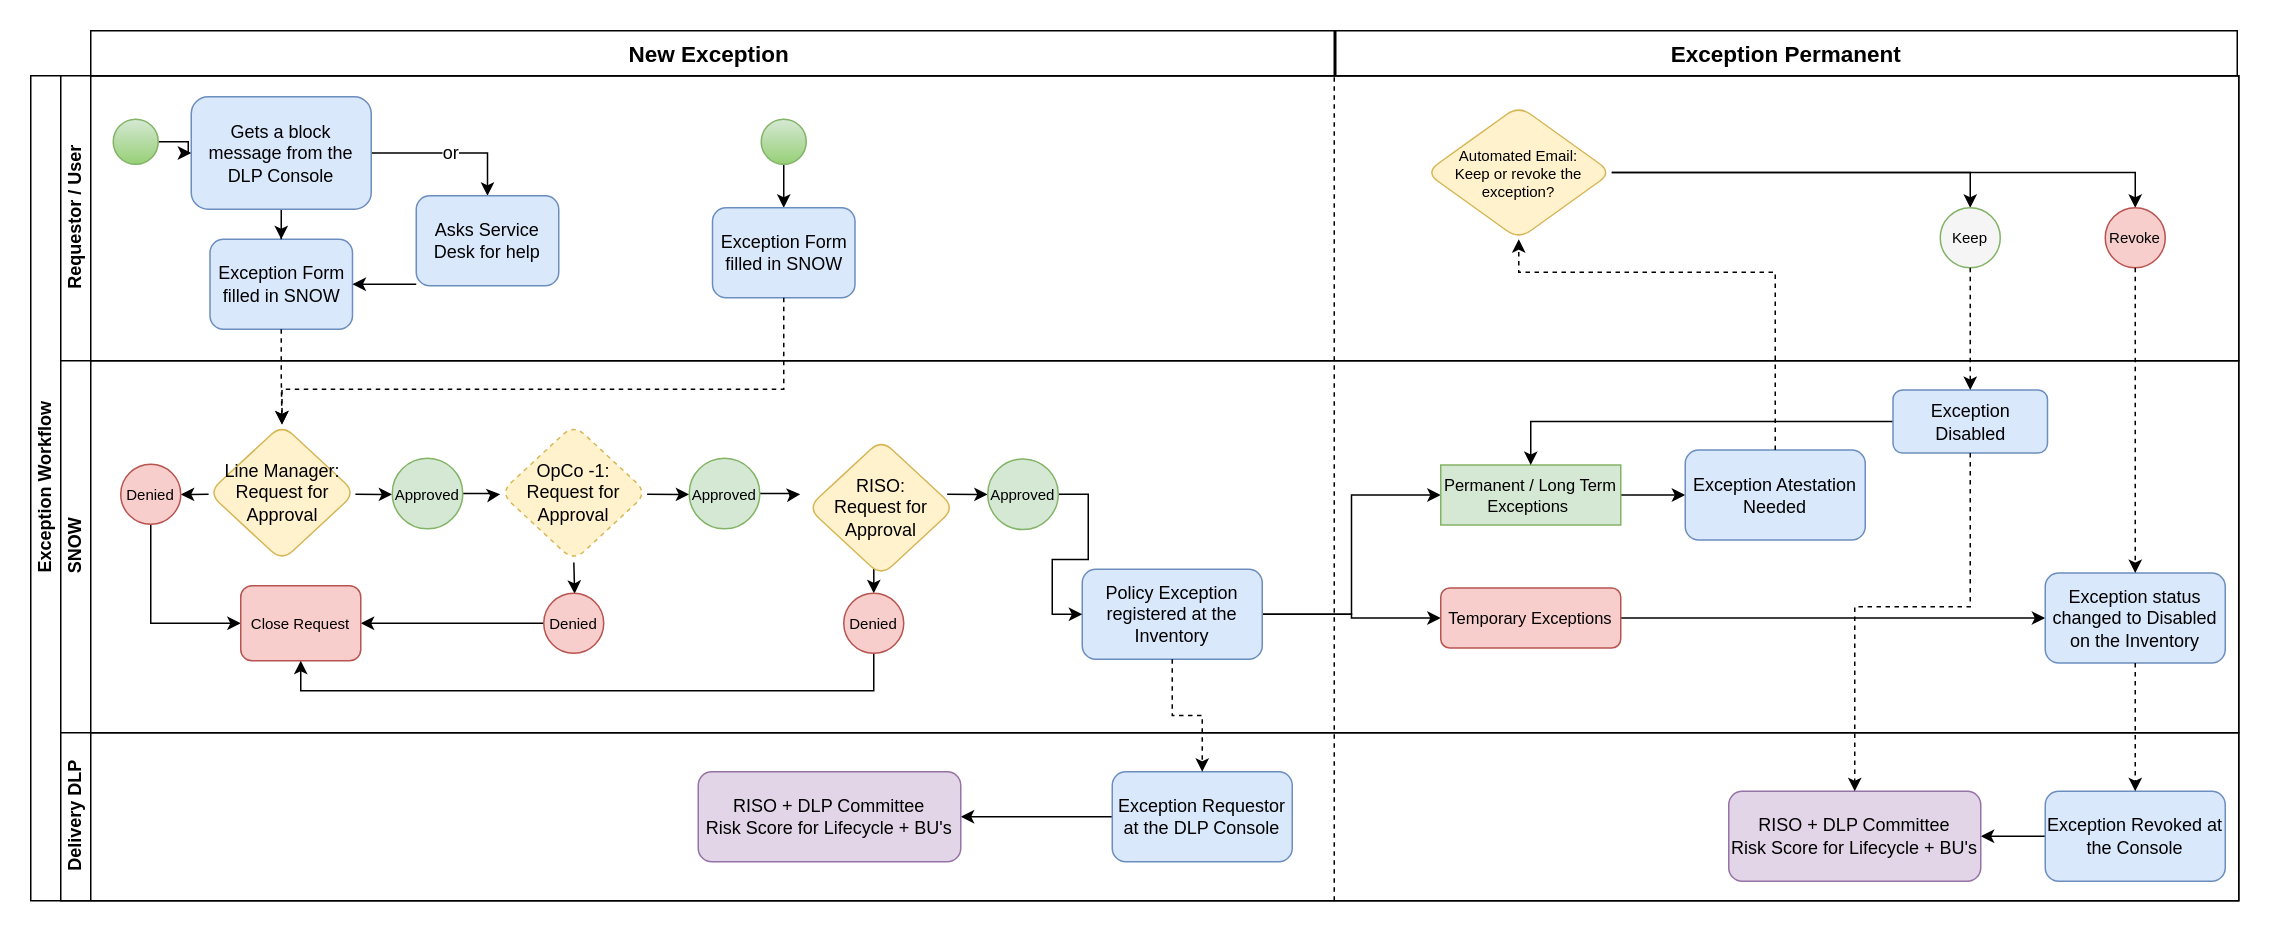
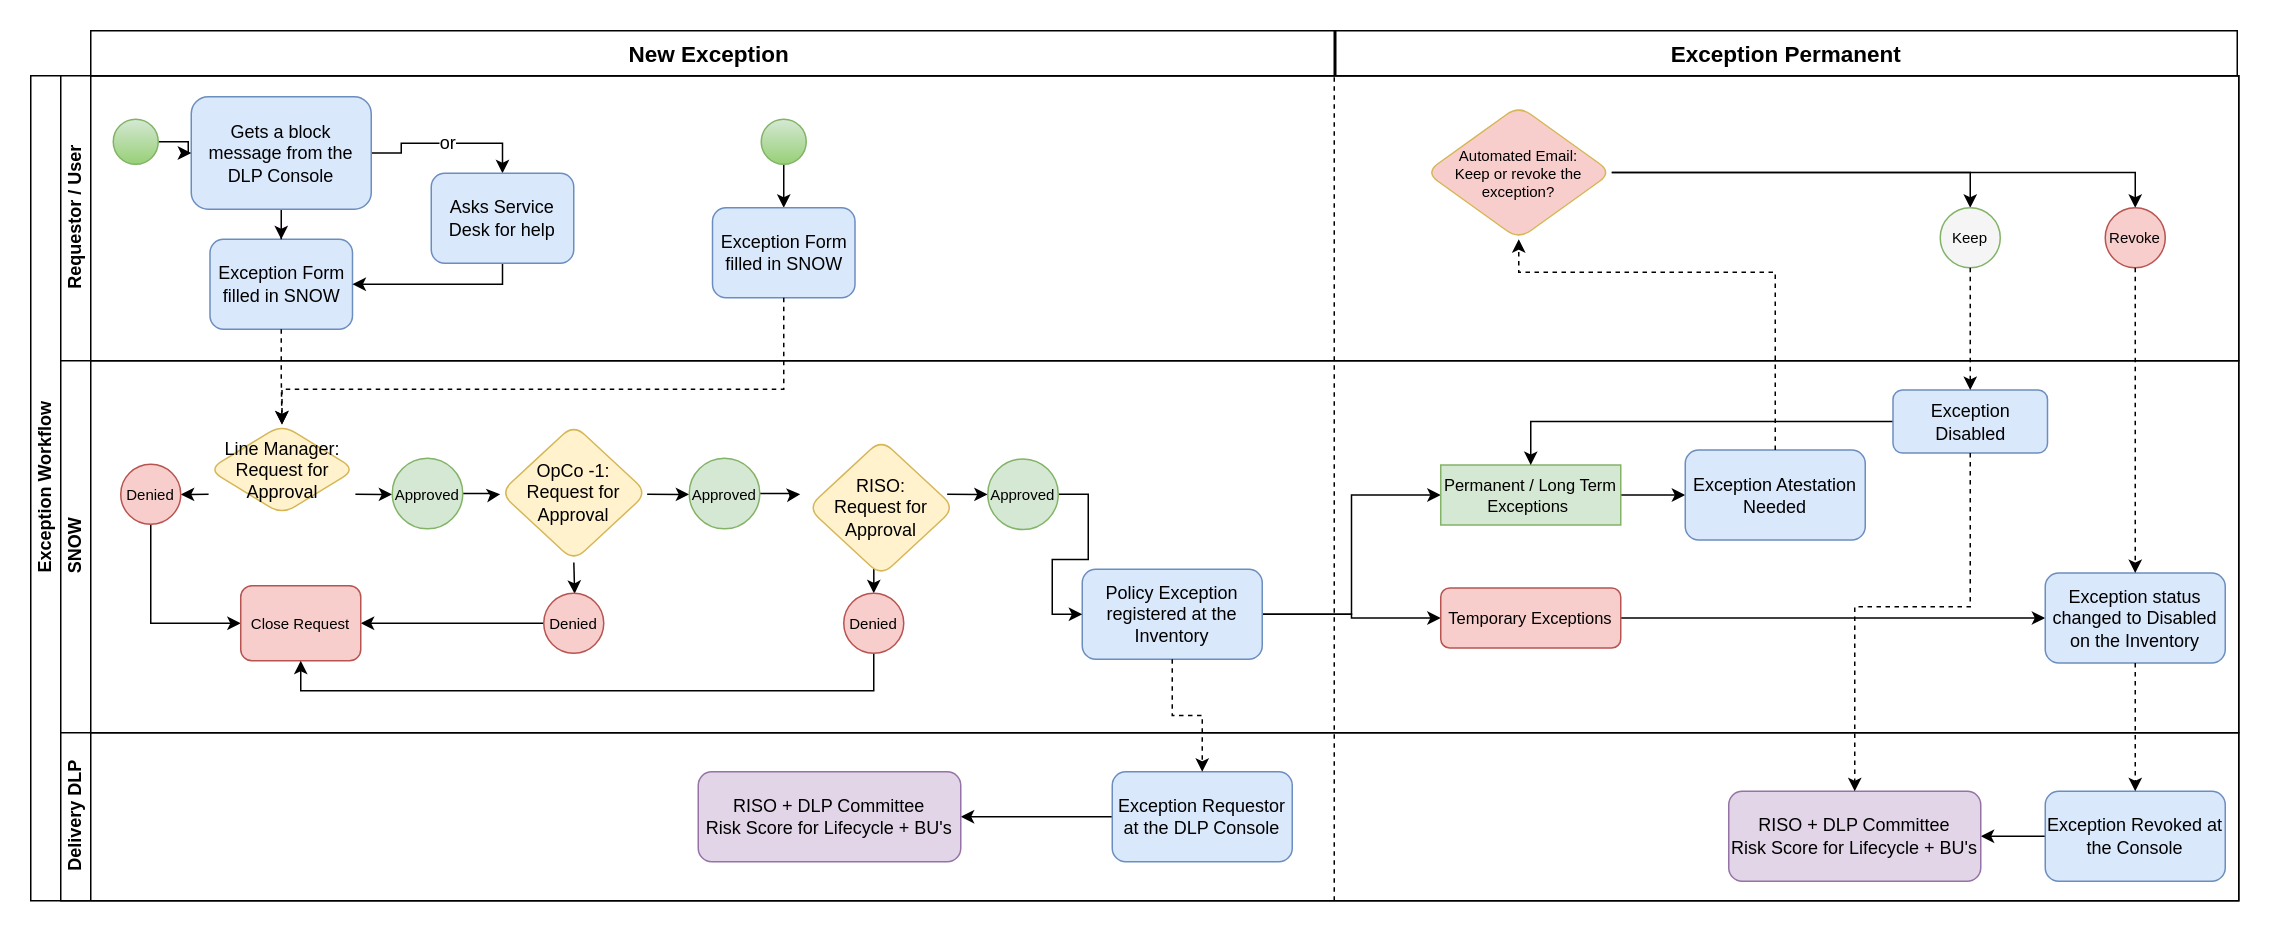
- <mxCell id="10" value="Automated Email:&lt;br&gt;Keep or revoke the exception?" style="rhombus;&#10;rounded=1;whiteSpace=wrap;html=1;fontSize=10;fillColor=#fff2cc;strokeColor=#d6b656;rounded=1;" parent="5" vertex="1"><mxGeometry x="910" y="20" width="124" height="89" as="geometry" /></mxCell>
+ <mxCell id="10" value="Automated Email:&lt;br&gt;Keep or revoke the exception?" style="rhombus;&#10;rounded=1;whiteSpace=wrap;html=1;fontSize=10;fillColor=#f8cecc;strokeColor=#d6b656;rounded=1;" parent="5" vertex="1"><mxGeometry x="910" y="20" width="124" height="89" as="geometry" /></mxCell>
- <mxCell id="17" value="Asks Service Desk for help" style="rounded=1;whiteSpace=wrap;html=1;fontFamily=Helvetica;fontSize=12;align=center;fillColor=#dae8fc;strokeColor=#6c8ebf;" parent="5" vertex="1"><mxGeometry x="237" y="80" width="95" height="60" as="geometry" /></mxCell>
+ <mxCell id="17" value="Asks Service Desk for help" style="rounded=1;whiteSpace=wrap;html=1;fontFamily=Helvetica;fontSize=12;align=center;fillColor=#dae8fc;strokeColor=#6c8ebf;" parent="5" vertex="1"><mxGeometry x="247" y="65" width="95" height="60" as="geometry" /></mxCell>
- <mxCell id="26" value="&lt;font style=&quot;font-size: 12px&quot;&gt;Line Manager:&lt;br&gt;Request for Approval&lt;/font&gt;" style="rhombus;rounded=1;whiteSpace=wrap;html=1;fontFamily=Helvetica;fontSize=12;align=center;fillColor=#fff2cc;strokeColor=#d6b656;" parent="23" vertex="1"><mxGeometry x="98.5" y="42.5" width="98" height="91" as="geometry" /></mxCell>
+ <mxCell id="26" value="&lt;font style=&quot;font-size: 12px&quot;&gt;Line Manager:&lt;br&gt;Request for Approval&lt;/font&gt;" style="rhombus;rounded=1;whiteSpace=wrap;html=1;fontFamily=Helvetica;fontSize=12;align=center;fillColor=#fff2cc;strokeColor=#d6b656;" parent="23" vertex="1"><mxGeometry x="98.5" y="42.5" width="98" height="60" as="geometry" /></mxCell>
- <mxCell id="33" value="OpCo -1:&lt;br&gt;Request for Approval" style="rhombus;rounded=1;whiteSpace=wrap;html=1;fontFamily=Helvetica;fontSize=12;align=center;fillColor=#fff2cc;strokeColor=#d6b656;dashed=1;" parent="23" vertex="1"><mxGeometry x="293" y="42.5" width="98" height="91" as="geometry" /></mxCell>
+ <mxCell id="33" value="OpCo -1:&lt;br&gt;Request for Approval" style="rhombus;rounded=1;whiteSpace=wrap;html=1;fontFamily=Helvetica;fontSize=12;align=center;fillColor=#fff2cc;strokeColor=#d6b656;" parent="23" vertex="1"><mxGeometry x="293" y="42.5" width="98" height="91" as="geometry" /></mxCell>
